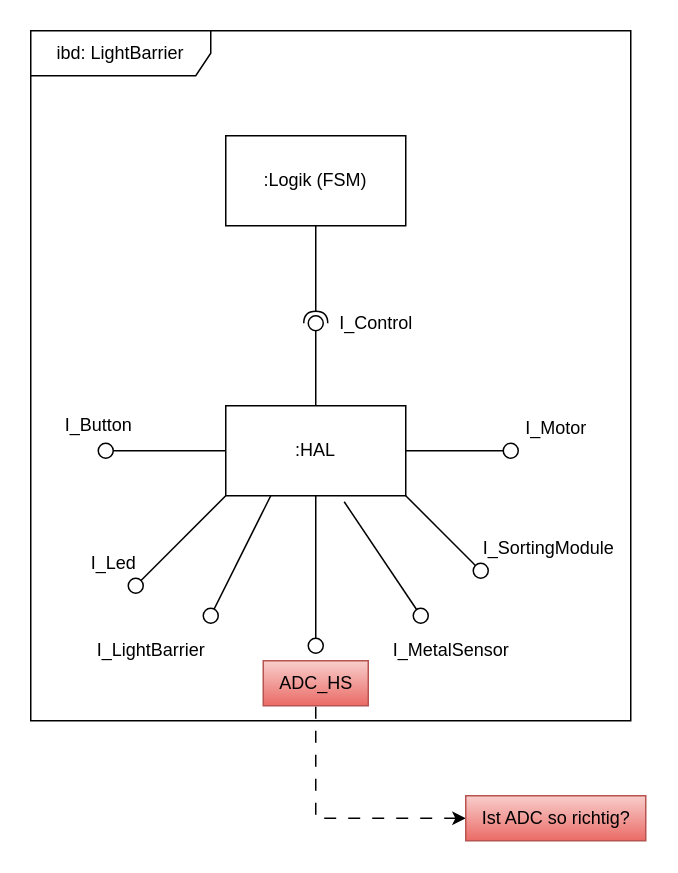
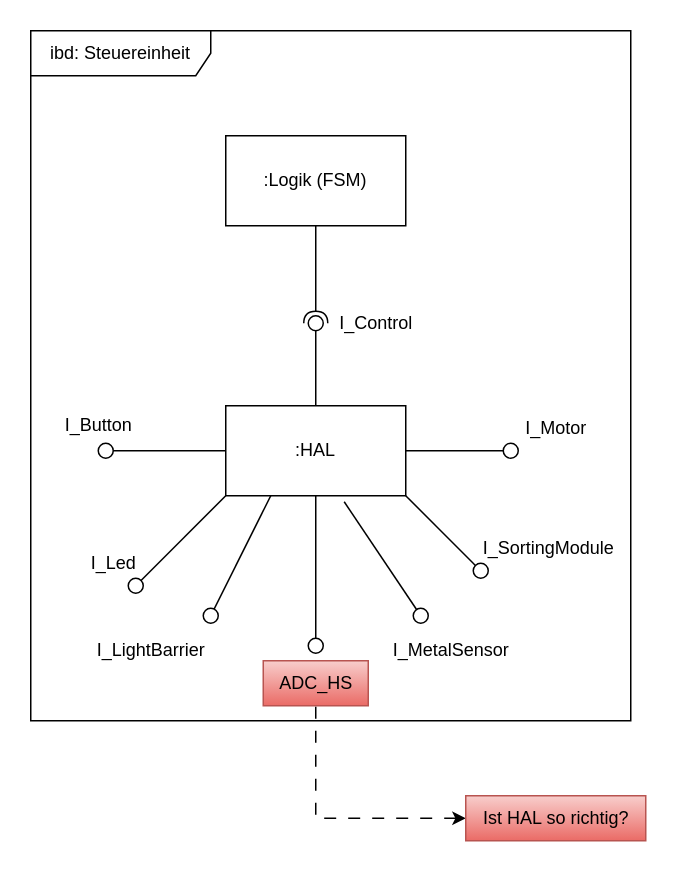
- <mxCell id="24" value="ibd: LightBarrier" style="shape=umlFrame;whiteSpace=wrap;html=1;pointerEvents=0;width=120;height=30;" vertex="1" parent="1"><mxGeometry x="20" y="20" width="400" height="460" as="geometry" /></mxCell>
+ <mxCell id="24" value="ibd: Steuereinheit" style="shape=umlFrame;whiteSpace=wrap;html=1;pointerEvents=0;width=120;height=30;" vertex="1" parent="1"><mxGeometry x="20" y="20" width="400" height="460" as="geometry" /></mxCell>
- <mxCell id="23" value="Ist ADC so richtig?" style="text;html=1;align=center;verticalAlign=middle;resizable=0;points=[];autosize=1;strokeColor=#b85450;fillColor=#f8cecc;gradientColor=#ea6b66;" vertex="1" parent="1"><mxGeometry x="310" y="530" width="120" height="30" as="geometry" /></mxCell>
+ <mxCell id="23" value="Ist HAL so richtig?" style="text;html=1;align=center;verticalAlign=middle;resizable=0;points=[];autosize=1;strokeColor=#b85450;fillColor=#f8cecc;gradientColor=#ea6b66;" vertex="1" parent="1"><mxGeometry x="310" y="530" width="120" height="30" as="geometry" /></mxCell>
